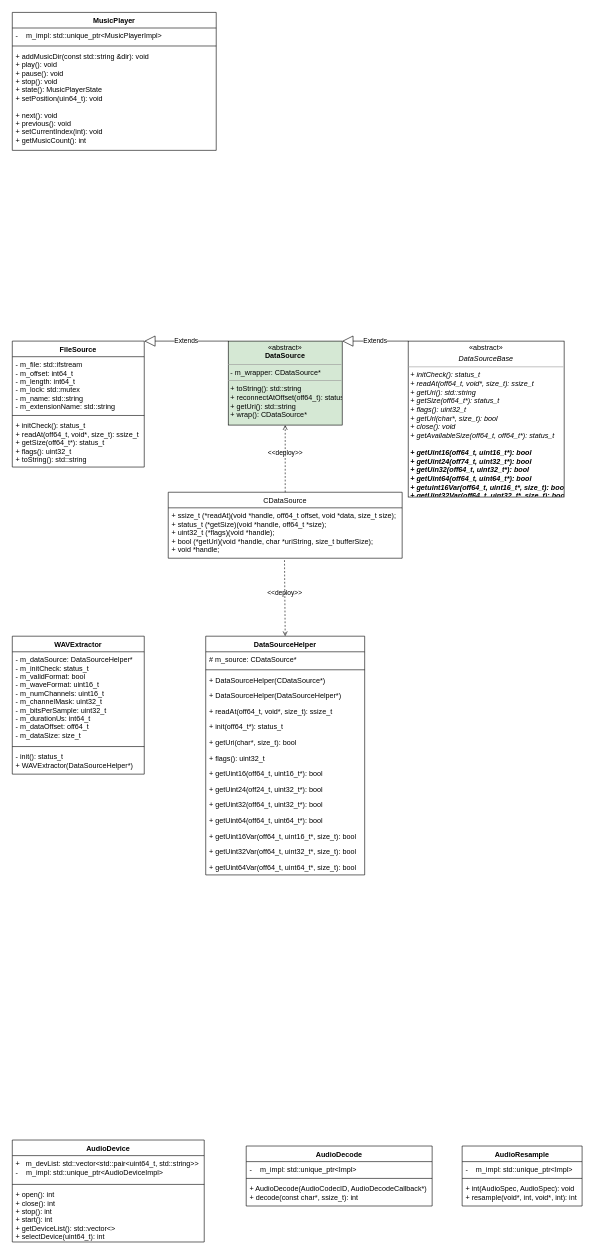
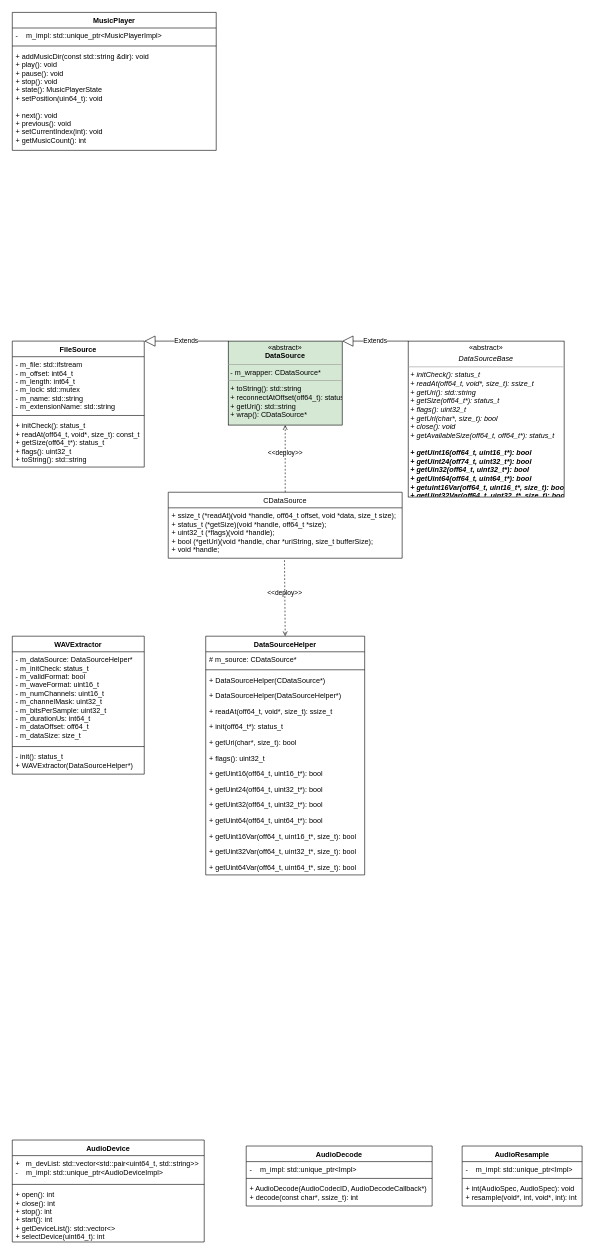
- <mxCell id="21" value="+ initCheck(): status_t&#10;+ readAt(off64_t, void*, size_t): ssize_t&#10;+ getSize(off64_t*): status_t&#10;+ flags(): uint32_t&#10;+ toString(): std::string" style="text;strokeColor=none;fillColor=none;align=left;verticalAlign=top;spacingLeft=4;spacingRight=4;overflow=hidden;rotatable=0;points=[[0,0.5],[1,0.5]];portConstraint=eastwest;" vertex="1" parent="18"><mxGeometry y="128" width="220" height="82" as="geometry" /></mxCell>
+ <mxCell id="21" value="+ initCheck(): status_t&#10;+ readAt(off64_t, void*, size_t): const_t&#10;+ getSize(off64_t*): status_t&#10;+ flags(): uint32_t&#10;+ toString(): std::string" style="text;strokeColor=none;fillColor=none;align=left;verticalAlign=top;spacingLeft=4;spacingRight=4;overflow=hidden;rotatable=0;points=[[0,0.5],[1,0.5]];portConstraint=eastwest;" vertex="1" parent="18"><mxGeometry y="128" width="220" height="82" as="geometry" /></mxCell>
- <mxCell id="41" value="+ getUint24(off24_t, uint32_t*): bool" style="text;strokeColor=none;fillColor=none;align=left;verticalAlign=top;spacingLeft=4;spacingRight=4;overflow=hidden;rotatable=0;points=[[0,0.5],[1,0.5]];portConstraint=eastwest;" vertex="1" parent="31"><mxGeometry y="242" width="265" height="26" as="geometry" /></mxCell>
+ <mxCell id="41" value="+ getUint24(off64_t, uint32_t*): bool" style="text;strokeColor=none;fillColor=none;align=left;verticalAlign=top;spacingLeft=4;spacingRight=4;overflow=hidden;rotatable=0;points=[[0,0.5],[1,0.5]];portConstraint=eastwest;" vertex="1" parent="31"><mxGeometry y="242" width="265" height="26" as="geometry" /></mxCell>
